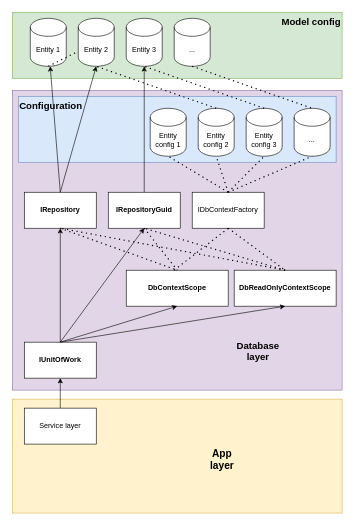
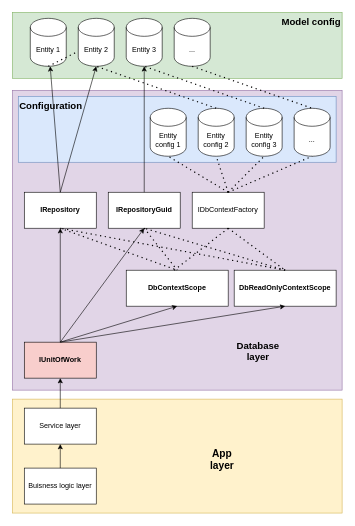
- <mxCell id="5" value="IUnitOfWork" style="rounded=0;whiteSpace=wrap;html=1;fontStyle=1" parent="1" vertex="1"><mxGeometry x="40" y="570" width="120" height="60" as="geometry" /></mxCell>
+ <mxCell id="5" value="IUnitOfWork" style="rounded=0;whiteSpace=wrap;html=1;fontStyle=1;fillColor=#f8cecc;" parent="1" vertex="1"><mxGeometry x="40" y="570" width="120" height="60" as="geometry" /></mxCell>
+ <mxCell id="13" value="" style="endArrow=classic;html=1;rounded=0;exitX=0.5;exitY=0;exitDx=0;exitDy=0;" parent="1" source="12" target="11" edge="1"><mxGeometry width="50" height="50" relative="1" as="geometry"><mxPoint x="119" y="580" as="sourcePoint" /><mxPoint x="139" y="800" as="targetPoint" /></mxGeometry></mxCell>
+ <mxCell id="12" value="Buisness logic layer" style="rounded=0;whiteSpace=wrap;html=1;" parent="1" vertex="1"><mxGeometry x="40" y="780" width="120" height="60" as="geometry" /></mxCell>
